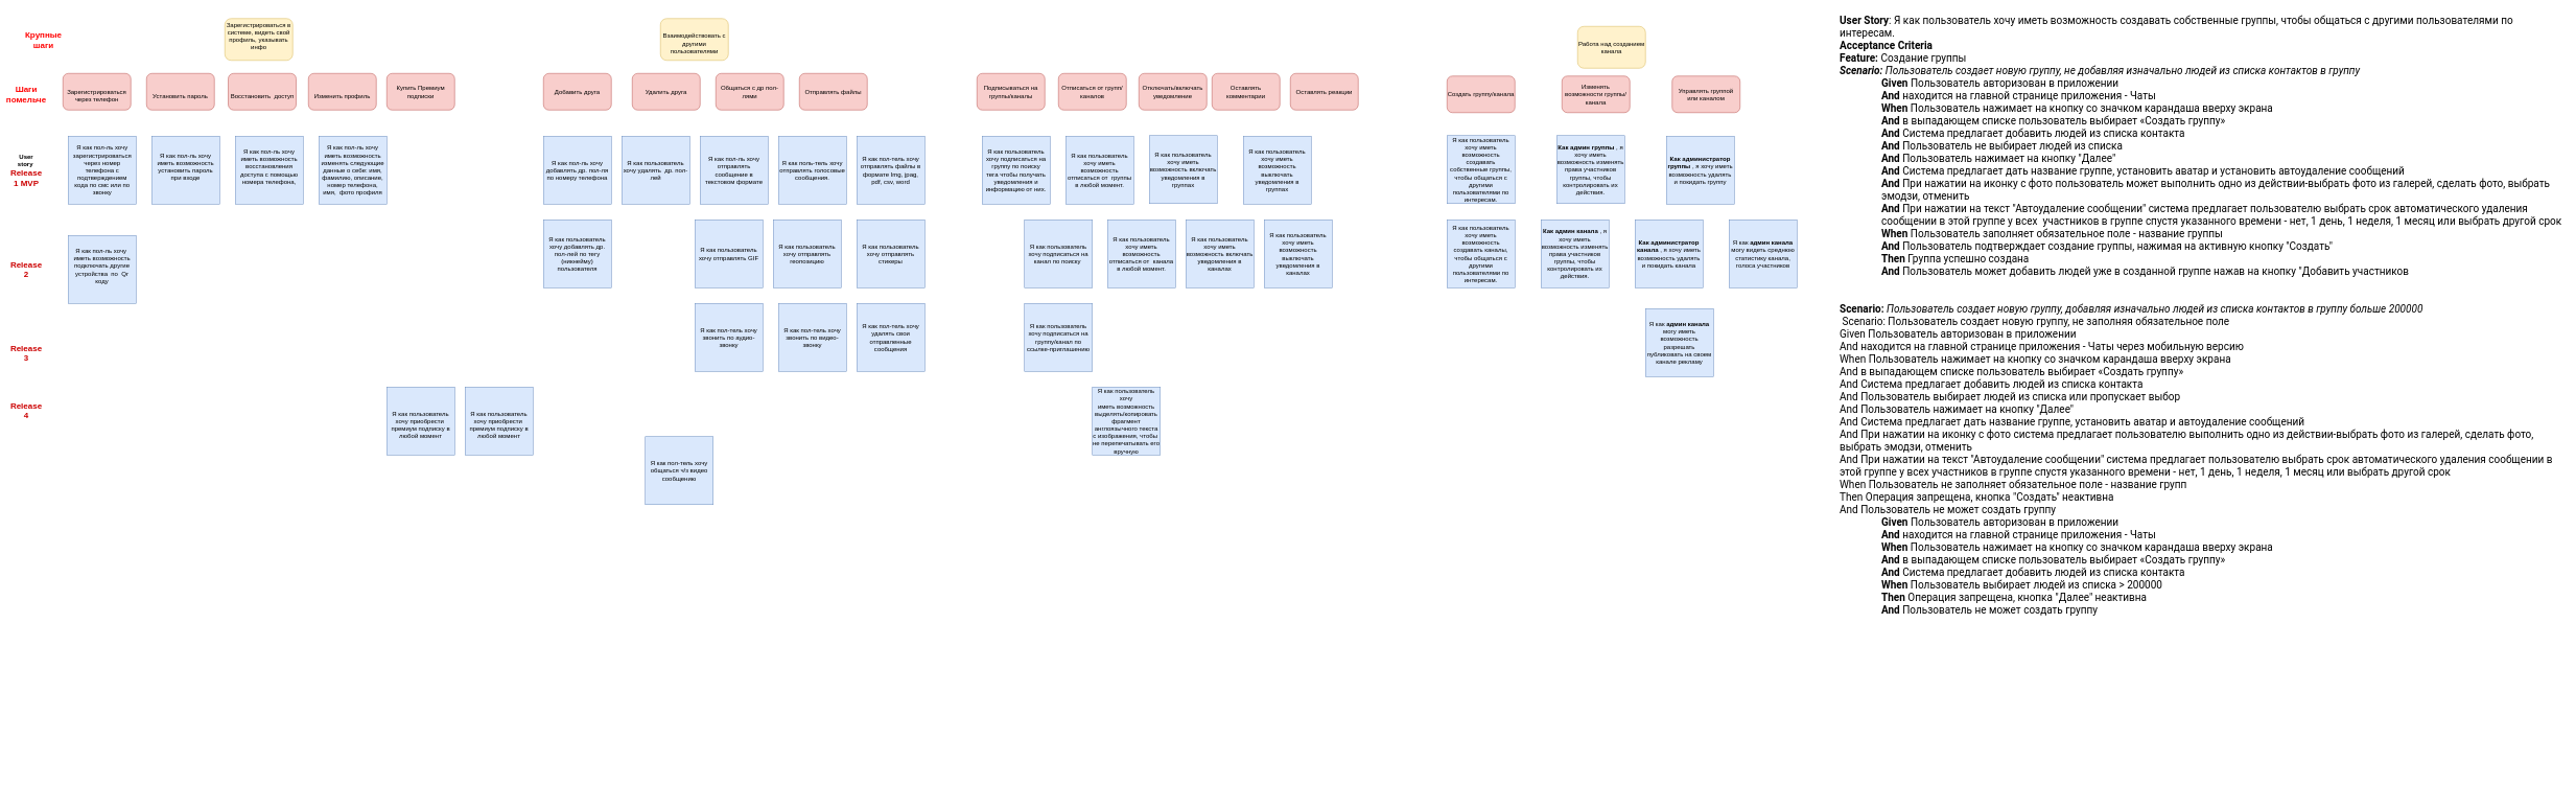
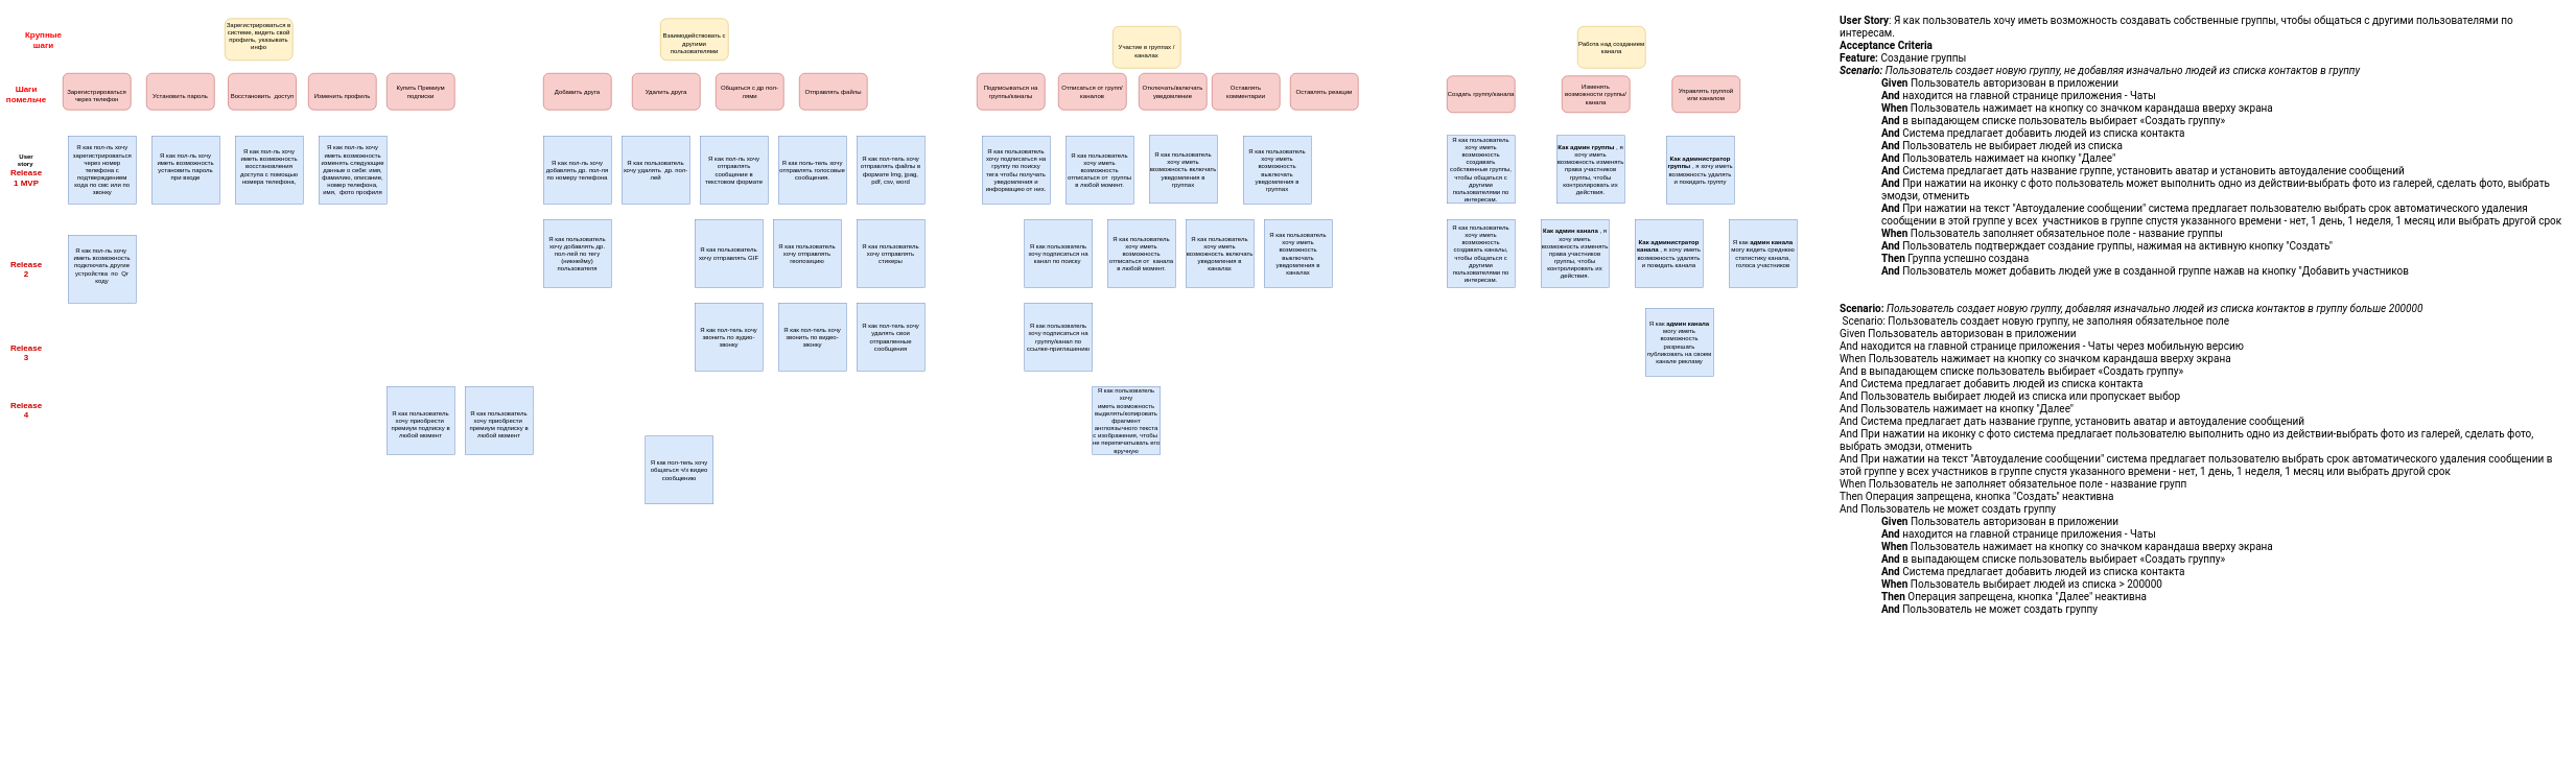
+ <mxCell id="40" value="&lt;br&gt;Участие в группах / каналах" style="rounded=1;whiteSpace=wrap;html=1;fillColor=#fff2cc;strokeColor=#d6b656;" vertex="1" parent="1"><mxGeometry x="2130" y="50" width="130" height="80" as="geometry" /></mxCell>
